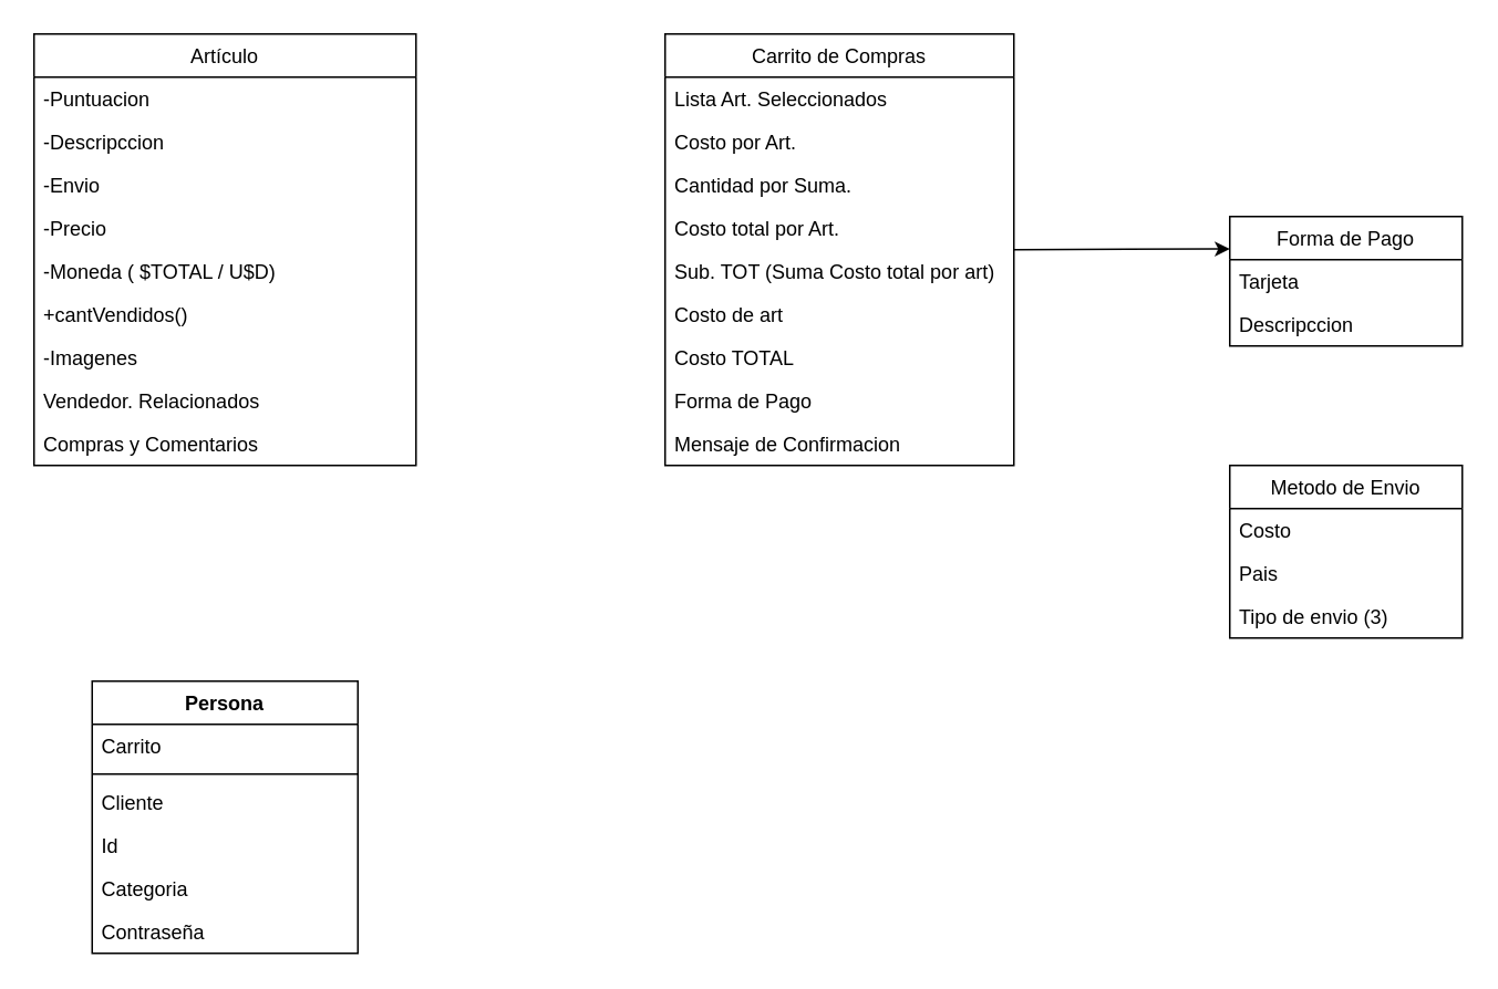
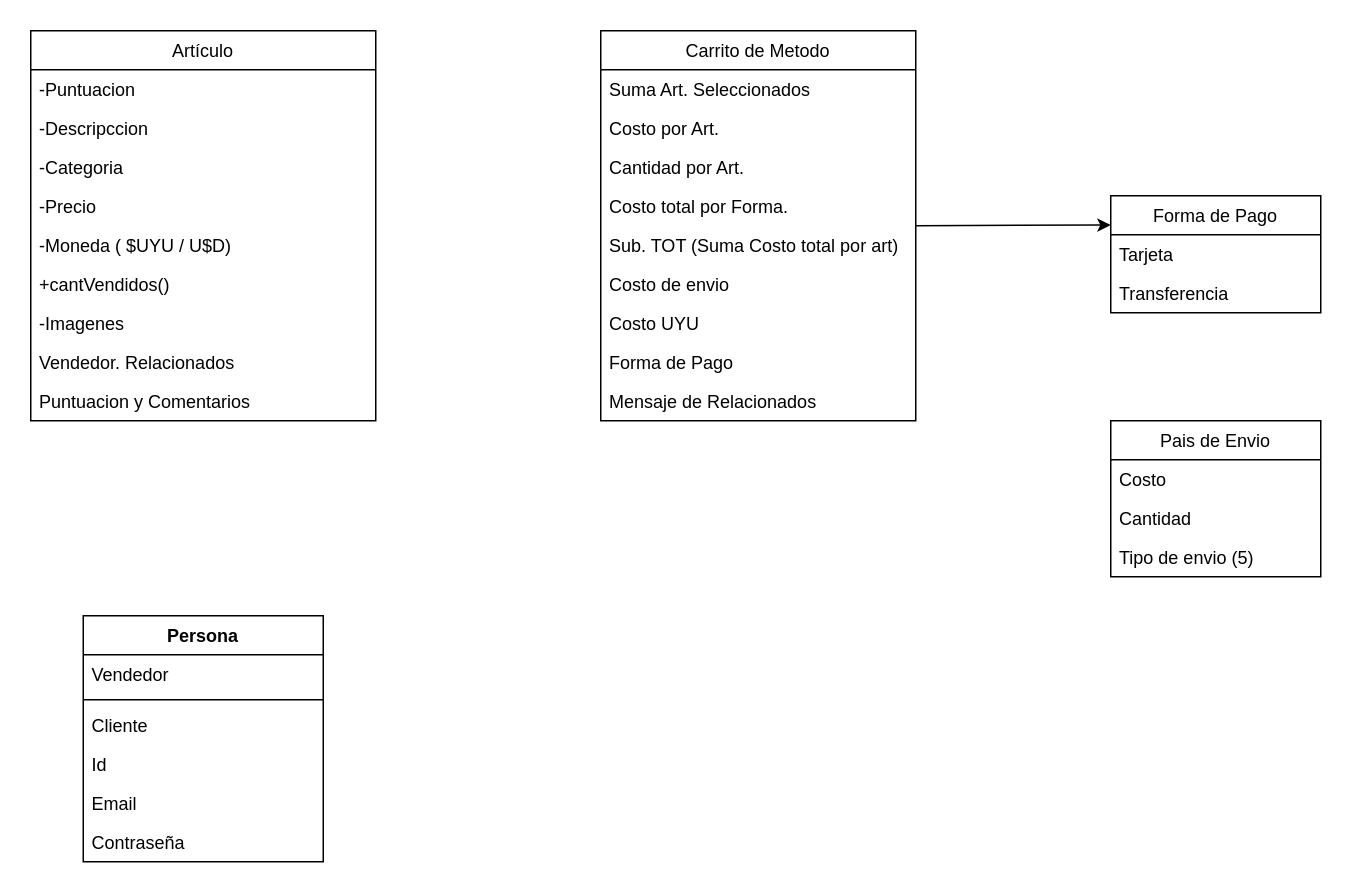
- <mxCell id="20" value="Carrito de Compras" style="swimlane;fontStyle=0;childLayout=stackLayout;horizontal=1;startSize=26;fillColor=none;horizontalStack=0;resizeParent=1;resizeParentMax=0;resizeLast=0;collapsible=1;marginBottom=0;" parent="1" vertex="1"><mxGeometry x="400" y="20" width="210" height="260" as="geometry"><mxRectangle x="530" y="186" width="280" height="26" as="alternateBounds" /></mxGeometry></mxCell>
+ <mxCell id="20" value="Carrito de Metodo" style="swimlane;fontStyle=0;childLayout=stackLayout;horizontal=1;startSize=26;fillColor=none;horizontalStack=0;resizeParent=1;resizeParentMax=0;resizeLast=0;collapsible=1;marginBottom=0;" parent="1" vertex="1"><mxGeometry x="400" y="20" width="210" height="260" as="geometry"><mxRectangle x="530" y="186" width="280" height="26" as="alternateBounds" /></mxGeometry></mxCell>
- <mxCell id="21" value="Lista Art. Seleccionados" style="text;strokeColor=none;fillColor=none;align=left;verticalAlign=top;spacingLeft=4;spacingRight=4;overflow=hidden;rotatable=0;points=[[0,0.5],[1,0.5]];portConstraint=eastwest;" parent="20" vertex="1"><mxGeometry y="26" width="210" height="26" as="geometry" /></mxCell>
+ <mxCell id="21" value="Suma Art. Seleccionados" style="text;strokeColor=none;fillColor=none;align=left;verticalAlign=top;spacingLeft=4;spacingRight=4;overflow=hidden;rotatable=0;points=[[0,0.5],[1,0.5]];portConstraint=eastwest;" parent="20" vertex="1"><mxGeometry y="26" width="210" height="26" as="geometry" /></mxCell>
- <mxCell id="5" value="-Envio" style="text;strokeColor=none;fillColor=none;align=left;verticalAlign=top;spacingLeft=4;spacingRight=4;overflow=hidden;rotatable=0;points=[[0,0.5],[1,0.5]];portConstraint=eastwest;" parent="2" vertex="1"><mxGeometry y="78" width="230" height="26" as="geometry" /></mxCell>
+ <mxCell id="5" value="-Categoria" style="text;strokeColor=none;fillColor=none;align=left;verticalAlign=top;spacingLeft=4;spacingRight=4;overflow=hidden;rotatable=0;points=[[0,0.5],[1,0.5]];portConstraint=eastwest;" parent="2" vertex="1"><mxGeometry y="78" width="230" height="26" as="geometry" /></mxCell>
- <mxCell id="23" value="Cantidad por Suma." style="text;strokeColor=none;fillColor=none;align=left;verticalAlign=top;spacingLeft=4;spacingRight=4;overflow=hidden;rotatable=0;points=[[0,0.5],[1,0.5]];portConstraint=eastwest;" parent="20" vertex="1"><mxGeometry y="78" width="210" height="26" as="geometry" /></mxCell>
+ <mxCell id="23" value="Cantidad por Art." style="text;strokeColor=none;fillColor=none;align=left;verticalAlign=top;spacingLeft=4;spacingRight=4;overflow=hidden;rotatable=0;points=[[0,0.5],[1,0.5]];portConstraint=eastwest;" parent="20" vertex="1"><mxGeometry y="78" width="210" height="26" as="geometry" /></mxCell>
- <mxCell id="24" value="Costo total por Art." style="text;strokeColor=none;fillColor=none;align=left;verticalAlign=top;spacingLeft=4;spacingRight=4;overflow=hidden;rotatable=0;points=[[0,0.5],[1,0.5]];portConstraint=eastwest;" parent="20" vertex="1"><mxGeometry y="104" width="210" height="26" as="geometry" /></mxCell>
+ <mxCell id="24" value="Costo total por Forma." style="text;strokeColor=none;fillColor=none;align=left;verticalAlign=top;spacingLeft=4;spacingRight=4;overflow=hidden;rotatable=0;points=[[0,0.5],[1,0.5]];portConstraint=eastwest;" parent="20" vertex="1"><mxGeometry y="104" width="210" height="26" as="geometry" /></mxCell>
- <mxCell id="7" value="-Moneda ( $TOTAL / U$D)" style="text;strokeColor=none;fillColor=none;align=left;verticalAlign=top;spacingLeft=4;spacingRight=4;overflow=hidden;rotatable=0;points=[[0,0.5],[1,0.5]];portConstraint=eastwest;" parent="2" vertex="1"><mxGeometry y="130" width="230" height="26" as="geometry" /></mxCell>
+ <mxCell id="7" value="-Moneda ( $UYU / U$D)" style="text;strokeColor=none;fillColor=none;align=left;verticalAlign=top;spacingLeft=4;spacingRight=4;overflow=hidden;rotatable=0;points=[[0,0.5],[1,0.5]];portConstraint=eastwest;" parent="2" vertex="1"><mxGeometry y="130" width="230" height="26" as="geometry" /></mxCell>
- <mxCell id="26" value="Costo de art" style="text;strokeColor=none;fillColor=none;align=left;verticalAlign=top;spacingLeft=4;spacingRight=4;overflow=hidden;rotatable=0;points=[[0,0.5],[1,0.5]];portConstraint=eastwest;" parent="20" vertex="1"><mxGeometry y="156" width="210" height="26" as="geometry" /></mxCell>
+ <mxCell id="26" value="Costo de envio" style="text;strokeColor=none;fillColor=none;align=left;verticalAlign=top;spacingLeft=4;spacingRight=4;overflow=hidden;rotatable=0;points=[[0,0.5],[1,0.5]];portConstraint=eastwest;" parent="20" vertex="1"><mxGeometry y="156" width="210" height="26" as="geometry" /></mxCell>
- <mxCell id="32" value="Descripccion" style="text;strokeColor=none;fillColor=none;align=left;verticalAlign=top;spacingLeft=4;spacingRight=4;overflow=hidden;rotatable=0;points=[[0,0.5],[1,0.5]];portConstraint=eastwest;" parent="30" vertex="1"><mxGeometry y="52" width="140" height="26" as="geometry" /></mxCell>
+ <mxCell id="32" value="Transferencia" style="text;strokeColor=none;fillColor=none;align=left;verticalAlign=top;spacingLeft=4;spacingRight=4;overflow=hidden;rotatable=0;points=[[0,0.5],[1,0.5]];portConstraint=eastwest;" parent="30" vertex="1"><mxGeometry y="52" width="140" height="26" as="geometry" /></mxCell>
- <mxCell id="27" value="Costo TOTAL" style="text;strokeColor=none;fillColor=none;align=left;verticalAlign=top;spacingLeft=4;spacingRight=4;overflow=hidden;rotatable=0;points=[[0,0.5],[1,0.5]];portConstraint=eastwest;" parent="20" vertex="1"><mxGeometry y="182" width="210" height="26" as="geometry" /></mxCell>
+ <mxCell id="27" value="Costo UYU" style="text;strokeColor=none;fillColor=none;align=left;verticalAlign=top;spacingLeft=4;spacingRight=4;overflow=hidden;rotatable=0;points=[[0,0.5],[1,0.5]];portConstraint=eastwest;" parent="20" vertex="1"><mxGeometry y="182" width="210" height="26" as="geometry" /></mxCell>
- <mxCell id="11" value="Compras y Comentarios" style="text;strokeColor=none;fillColor=none;align=left;verticalAlign=top;spacingLeft=4;spacingRight=4;overflow=hidden;rotatable=0;points=[[0,0.5],[1,0.5]];portConstraint=eastwest;" parent="2" vertex="1"><mxGeometry y="234" width="230" height="26" as="geometry" /></mxCell>
+ <mxCell id="11" value="Puntuacion y Comentarios" style="text;strokeColor=none;fillColor=none;align=left;verticalAlign=top;spacingLeft=4;spacingRight=4;overflow=hidden;rotatable=0;points=[[0,0.5],[1,0.5]];portConstraint=eastwest;" parent="2" vertex="1"><mxGeometry y="234" width="230" height="26" as="geometry" /></mxCell>
- <mxCell id="29" value="Mensaje de Confirmacion" style="text;strokeColor=none;fillColor=none;align=left;verticalAlign=top;spacingLeft=4;spacingRight=4;overflow=hidden;rotatable=0;points=[[0,0.5],[1,0.5]];portConstraint=eastwest;" parent="20" vertex="1"><mxGeometry y="234" width="210" height="26" as="geometry" /></mxCell>
+ <mxCell id="29" value="Mensaje de Relacionados" style="text;strokeColor=none;fillColor=none;align=left;verticalAlign=top;spacingLeft=4;spacingRight=4;overflow=hidden;rotatable=0;points=[[0,0.5],[1,0.5]];portConstraint=eastwest;" parent="20" vertex="1"><mxGeometry y="234" width="210" height="26" as="geometry" /></mxCell>
- <mxCell id="33" value="Metodo de Envio" style="swimlane;fontStyle=0;childLayout=stackLayout;horizontal=1;startSize=26;fillColor=none;horizontalStack=0;resizeParent=1;resizeParentMax=0;resizeLast=0;collapsible=1;marginBottom=0;" parent="1" vertex="1"><mxGeometry x="740" y="280" width="140" height="104" as="geometry" /></mxCell>
+ <mxCell id="33" value="Pais de Envio" style="swimlane;fontStyle=0;childLayout=stackLayout;horizontal=1;startSize=26;fillColor=none;horizontalStack=0;resizeParent=1;resizeParentMax=0;resizeLast=0;collapsible=1;marginBottom=0;" parent="1" vertex="1"><mxGeometry x="740" y="280" width="140" height="104" as="geometry" /></mxCell>
- <mxCell id="35" value="Pais" style="text;strokeColor=none;fillColor=none;align=left;verticalAlign=top;spacingLeft=4;spacingRight=4;overflow=hidden;rotatable=0;points=[[0,0.5],[1,0.5]];portConstraint=eastwest;" parent="33" vertex="1"><mxGeometry y="52" width="140" height="26" as="geometry" /></mxCell>
+ <mxCell id="35" value="Cantidad" style="text;strokeColor=none;fillColor=none;align=left;verticalAlign=top;spacingLeft=4;spacingRight=4;overflow=hidden;rotatable=0;points=[[0,0.5],[1,0.5]];portConstraint=eastwest;" parent="33" vertex="1"><mxGeometry y="52" width="140" height="26" as="geometry" /></mxCell>
- <mxCell id="36" value="Tipo de envio (3)" style="text;strokeColor=none;fillColor=none;align=left;verticalAlign=top;spacingLeft=4;spacingRight=4;overflow=hidden;rotatable=0;points=[[0,0.5],[1,0.5]];portConstraint=eastwest;" parent="33" vertex="1"><mxGeometry y="78" width="140" height="26" as="geometry" /></mxCell>
+ <mxCell id="36" value="Tipo de envio (5)" style="text;strokeColor=none;fillColor=none;align=left;verticalAlign=top;spacingLeft=4;spacingRight=4;overflow=hidden;rotatable=0;points=[[0,0.5],[1,0.5]];portConstraint=eastwest;" parent="33" vertex="1"><mxGeometry y="78" width="140" height="26" as="geometry" /></mxCell>
- <mxCell id="14" value="Carrito" style="text;strokeColor=none;fillColor=none;align=left;verticalAlign=top;spacingLeft=4;spacingRight=4;overflow=hidden;rotatable=0;points=[[0,0.5],[1,0.5]];portConstraint=eastwest;" parent="13" vertex="1"><mxGeometry y="26" width="160" height="26" as="geometry" /></mxCell>
+ <mxCell id="14" value="Vendedor" style="text;strokeColor=none;fillColor=none;align=left;verticalAlign=top;spacingLeft=4;spacingRight=4;overflow=hidden;rotatable=0;points=[[0,0.5],[1,0.5]];portConstraint=eastwest;" parent="13" vertex="1"><mxGeometry y="26" width="160" height="26" as="geometry" /></mxCell>
- <mxCell id="18" value="Categoria" style="text;strokeColor=none;fillColor=none;align=left;verticalAlign=top;spacingLeft=4;spacingRight=4;overflow=hidden;rotatable=0;points=[[0,0.5],[1,0.5]];portConstraint=eastwest;" vertex="1" parent="13"><mxGeometry y="112" width="160" height="26" as="geometry" /></mxCell>
+ <mxCell id="18" value="Email" style="text;strokeColor=none;fillColor=none;align=left;verticalAlign=top;spacingLeft=4;spacingRight=4;overflow=hidden;rotatable=0;points=[[0,0.5],[1,0.5]];portConstraint=eastwest;" vertex="1" parent="13"><mxGeometry y="112" width="160" height="26" as="geometry" /></mxCell>
